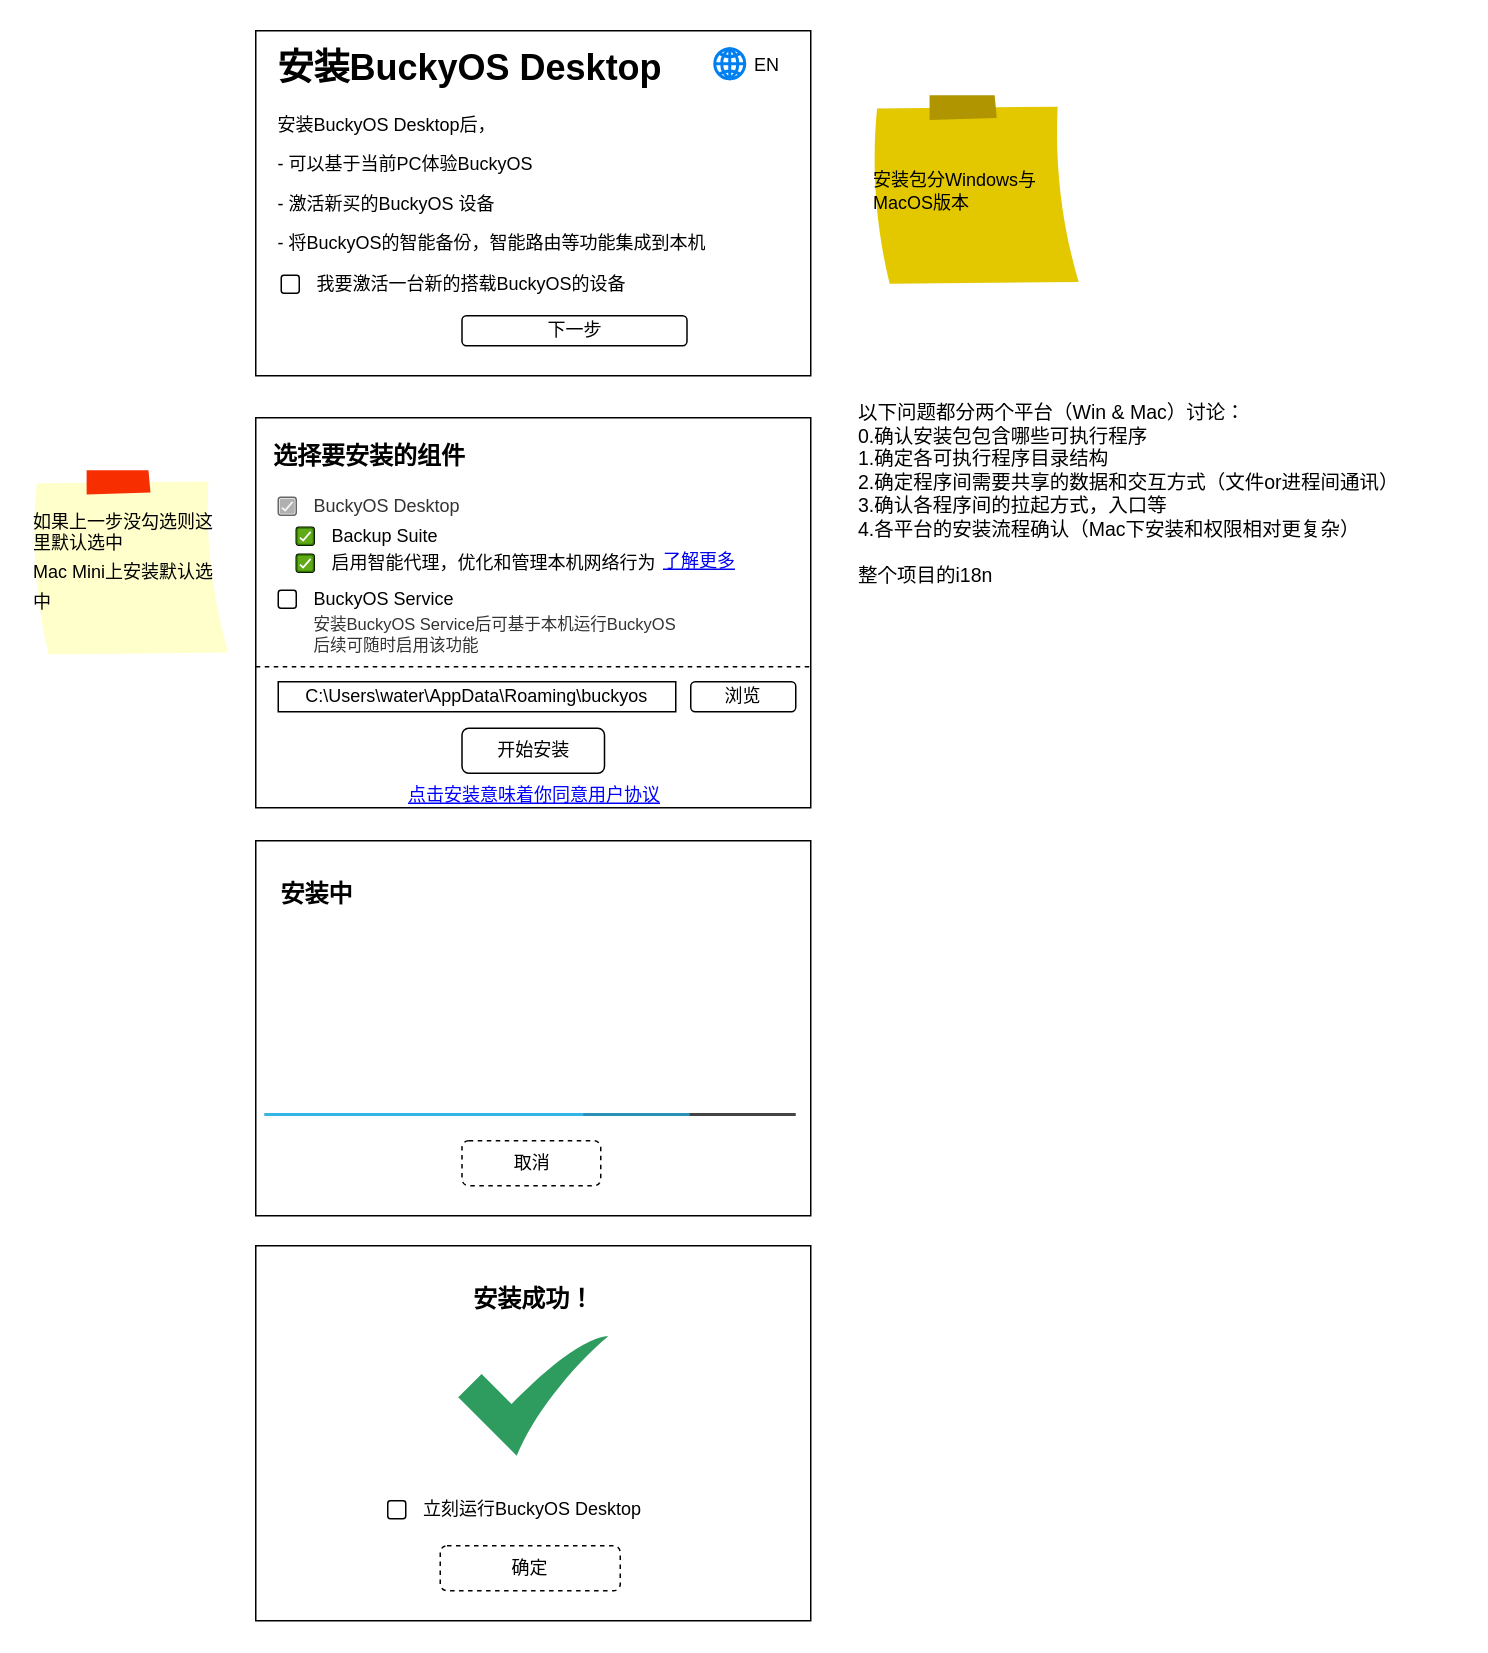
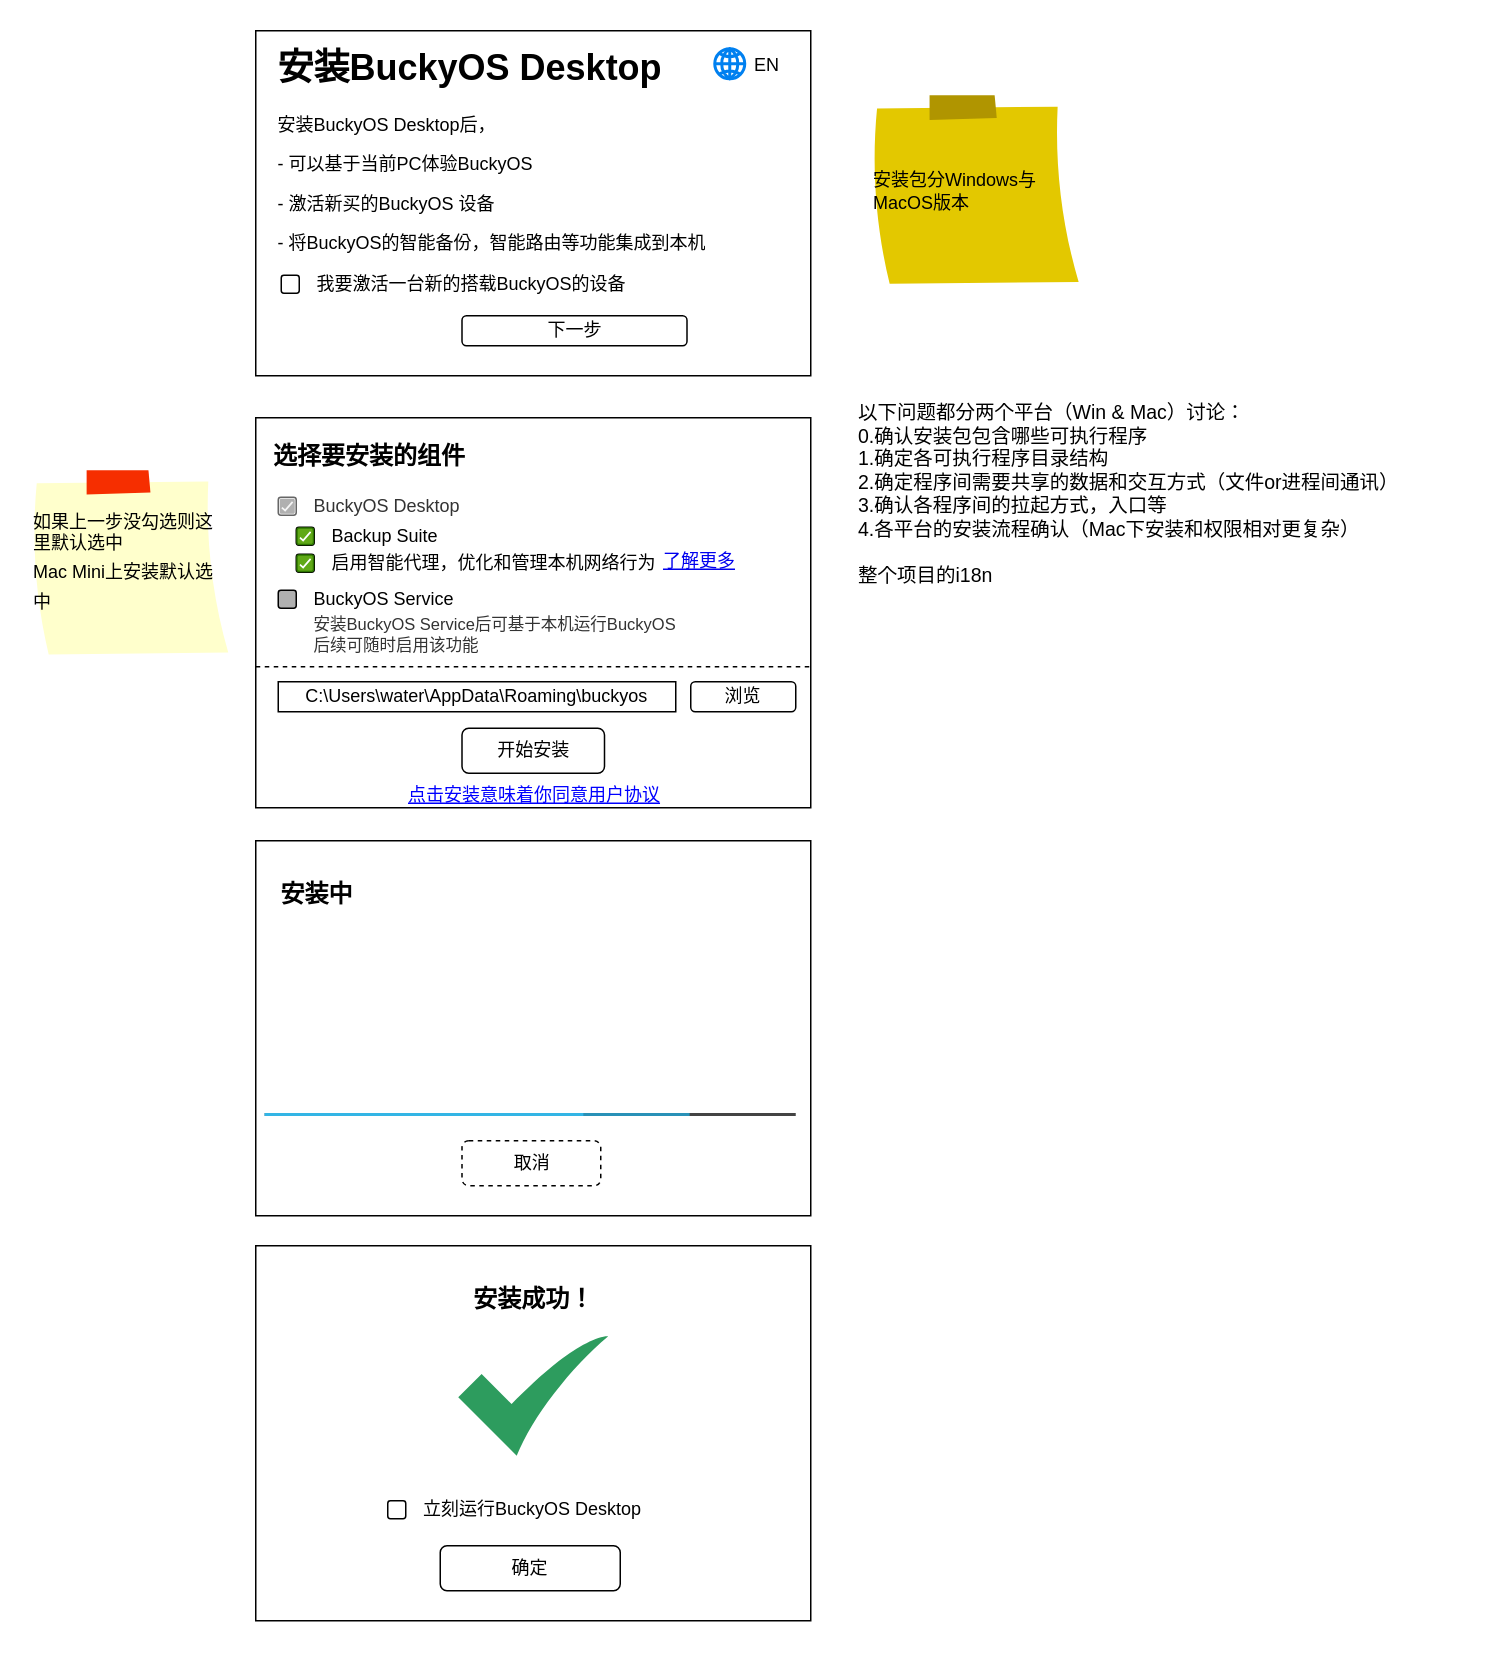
- <mxCell id="12" value="BuckyOS Service" style="rounded=1;align=left;verticalAlign=middle;fontStyle=0;fontSize=12;labelPosition=right;verticalLabelPosition=middle;spacingLeft=10;html=1;shadow=0;dashed=0" vertex="1" parent="1"><mxGeometry x="185" y="393" width="12" height="12" as="geometry" /></mxCell>
+ <mxCell id="12" value="BuckyOS Service" style="rounded=1;align=left;verticalAlign=middle;fontStyle=0;fontSize=12;labelPosition=right;verticalLabelPosition=middle;spacingLeft=10;html=1;shadow=0;dashed=0;fillColor=#b0b0b0;" vertex="1" parent="1"><mxGeometry x="185" y="393" width="12" height="12" as="geometry" /></mxCell>
- <mxCell id="24" value="确定" style="rounded=1;whiteSpace=wrap;html=1;dashed=1;" vertex="1" parent="1"><mxGeometry x="293" y="1030" width="120" height="30" as="geometry" /></mxCell>
+ <mxCell id="24" value="确定" style="rounded=1;whiteSpace=wrap;html=1;" vertex="1" parent="1"><mxGeometry x="293" y="1030" width="120" height="30" as="geometry" /></mxCell>
